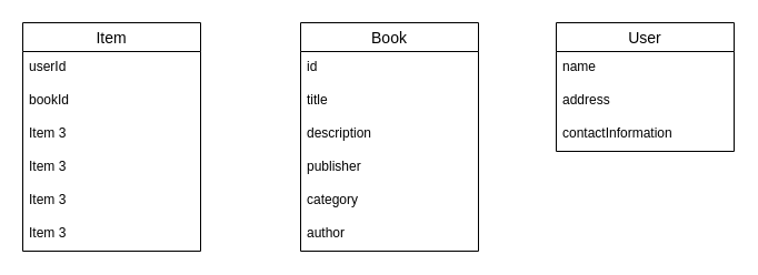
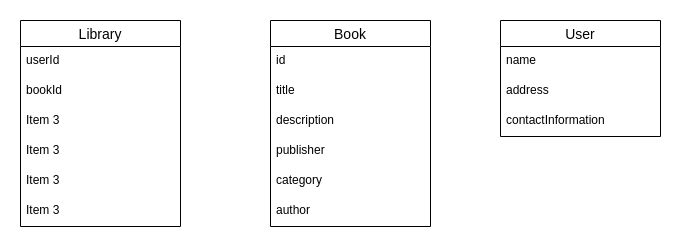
- <mxCell id="13" value="Item" style="swimlane;fontStyle=0;childLayout=stackLayout;horizontal=1;startSize=26;horizontalStack=0;resizeParent=1;resizeParentMax=0;resizeLast=0;collapsible=1;marginBottom=0;align=center;fontSize=14;" vertex="1" parent="1"><mxGeometry x="20" y="20" width="160" height="206" as="geometry" /></mxCell>
+ <mxCell id="13" value="Library" style="swimlane;fontStyle=0;childLayout=stackLayout;horizontal=1;startSize=26;horizontalStack=0;resizeParent=1;resizeParentMax=0;resizeLast=0;collapsible=1;marginBottom=0;align=center;fontSize=14;" vertex="1" parent="1"><mxGeometry x="20" y="20" width="160" height="206" as="geometry" /></mxCell>
